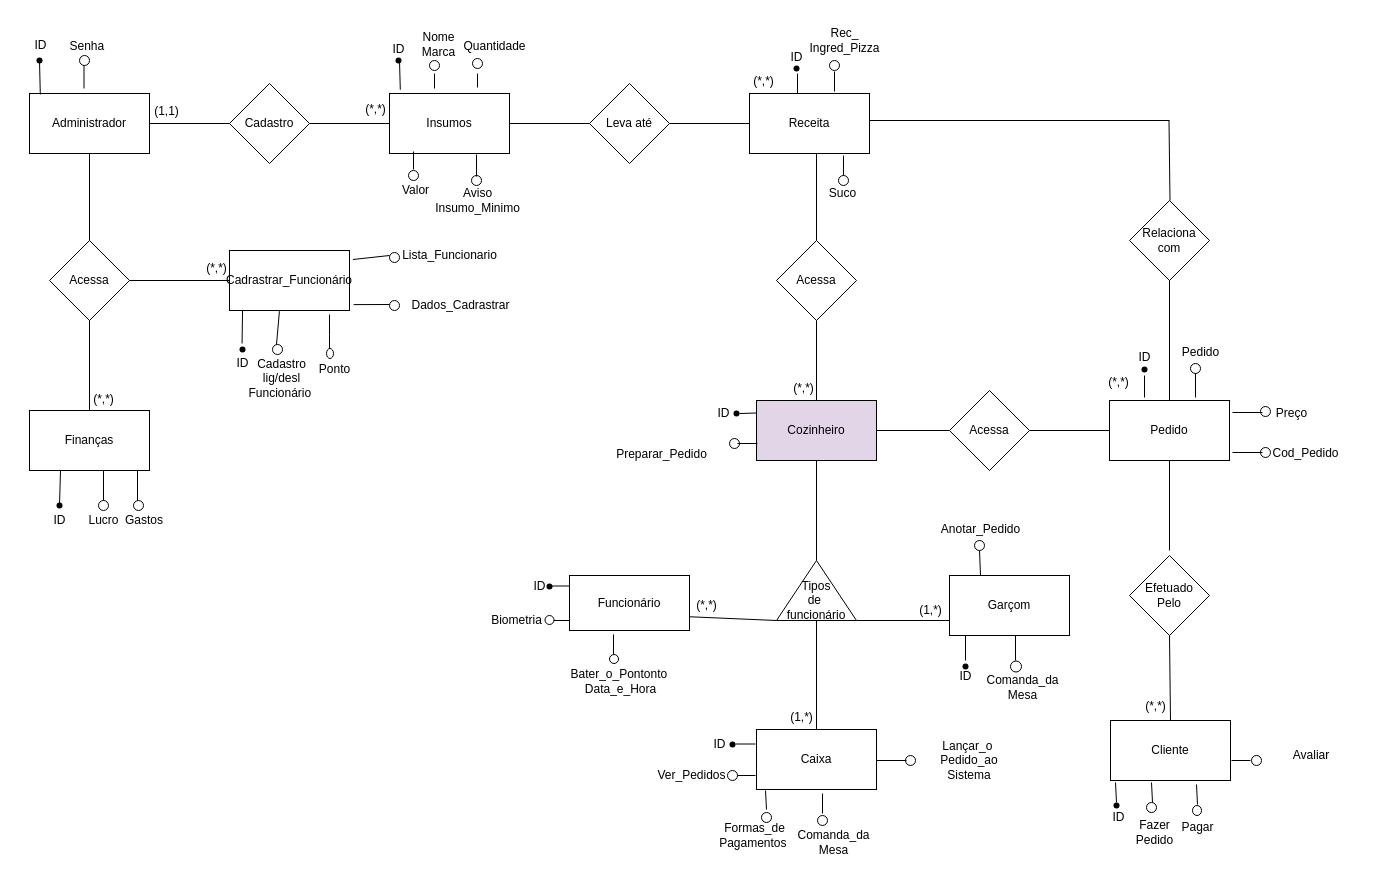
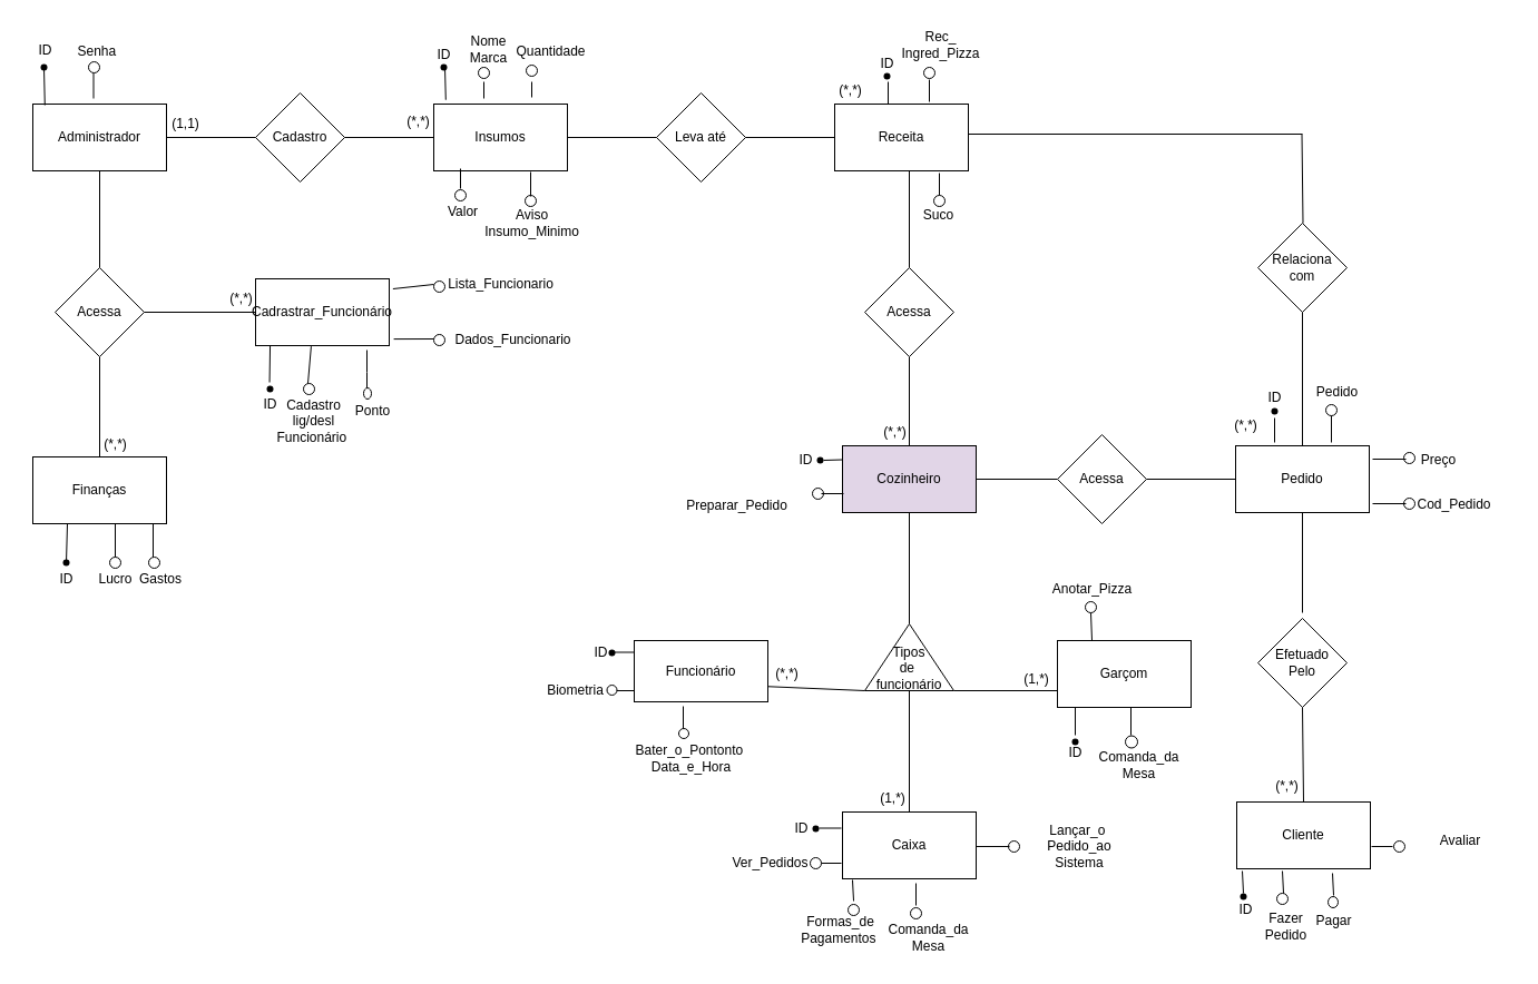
- <mxCell id="75" value="&lt;div&gt;Dados_Cadrastrar&lt;/div&gt;" style="text;html=1;align=center;verticalAlign=middle;resizable=0;points=[];autosize=1;strokeColor=none;fillColor=none;" parent="1" vertex="1"><mxGeometry x="395" y="290" width="130" height="30" as="geometry" /></mxCell>
+ <mxCell id="75" value="&lt;div&gt;Dados_Funcionario&lt;/div&gt;" style="text;html=1;align=center;verticalAlign=middle;resizable=0;points=[];autosize=1;strokeColor=none;fillColor=none;" parent="1" vertex="1"><mxGeometry x="395" y="290" width="130" height="30" as="geometry" /></mxCell>
- <mxCell id="161" value="Anotar_Pedido" style="text;html=1;align=center;verticalAlign=middle;resizable=0;points=[];autosize=1;strokeColor=none;fillColor=none;" parent="1" vertex="1"><mxGeometry x="930" y="514" width="100" height="30" as="geometry" /></mxCell>
+ <mxCell id="161" value="Anotar_Pizza" style="text;html=1;align=center;verticalAlign=middle;resizable=0;points=[];autosize=1;strokeColor=none;fillColor=none;" parent="1" vertex="1"><mxGeometry x="930" y="514" width="100" height="30" as="geometry" /></mxCell>
